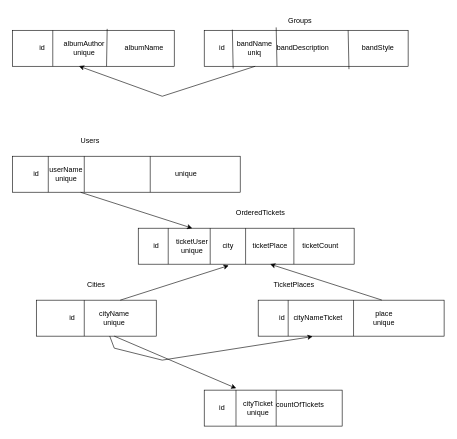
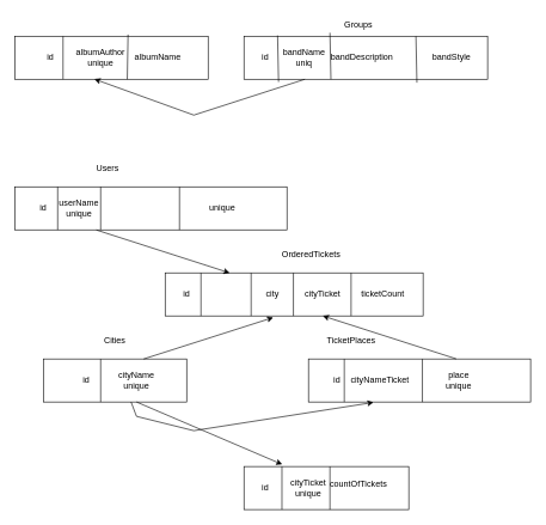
- <mxCell id="5" value="albumName" style="text;html=1;strokeColor=none;fillColor=none;align=center;verticalAlign=middle;whiteSpace=wrap;rounded=0;" vertex="1" parent="1"><mxGeometry x="210" y="65" width="60" height="30" as="geometry" /></mxCell>
+ <mxCell id="5" value="albumName" style="text;html=1;strokeColor=none;fillColor=none;align=center;verticalAlign=middle;whiteSpace=wrap;rounded=0;" vertex="1" parent="1"><mxGeometry x="190" y="65" width="60" height="30" as="geometry" /></mxCell>
- <mxCell id="23" value="ticketUser&lt;br&gt;unique" style="text;html=1;strokeColor=none;fillColor=none;align=center;verticalAlign=middle;whiteSpace=wrap;rounded=0;" vertex="1" parent="1"><mxGeometry x="290" y="395" width="60" height="30" as="geometry" /></mxCell>
- <mxCell id="22" value="ticketPlace" style="text;html=1;strokeColor=none;fillColor=none;align=center;verticalAlign=middle;whiteSpace=wrap;rounded=0;" vertex="1" parent="1"><mxGeometry x="420" y="395" width="60" height="30" as="geometry" /></mxCell>
+ <mxCell id="22" value="cityTicket" style="text;html=1;strokeColor=none;fillColor=none;align=center;verticalAlign=middle;whiteSpace=wrap;rounded=0;" vertex="1" parent="1"><mxGeometry x="420" y="395" width="60" height="30" as="geometry" /></mxCell>
